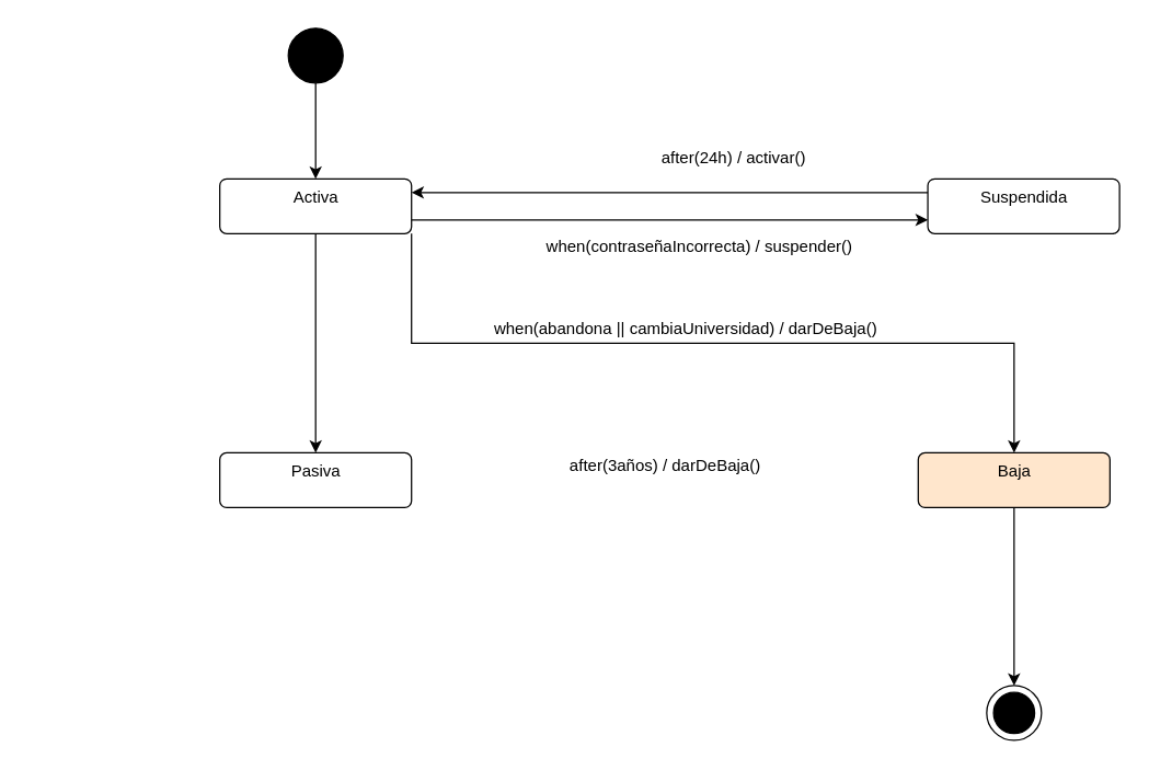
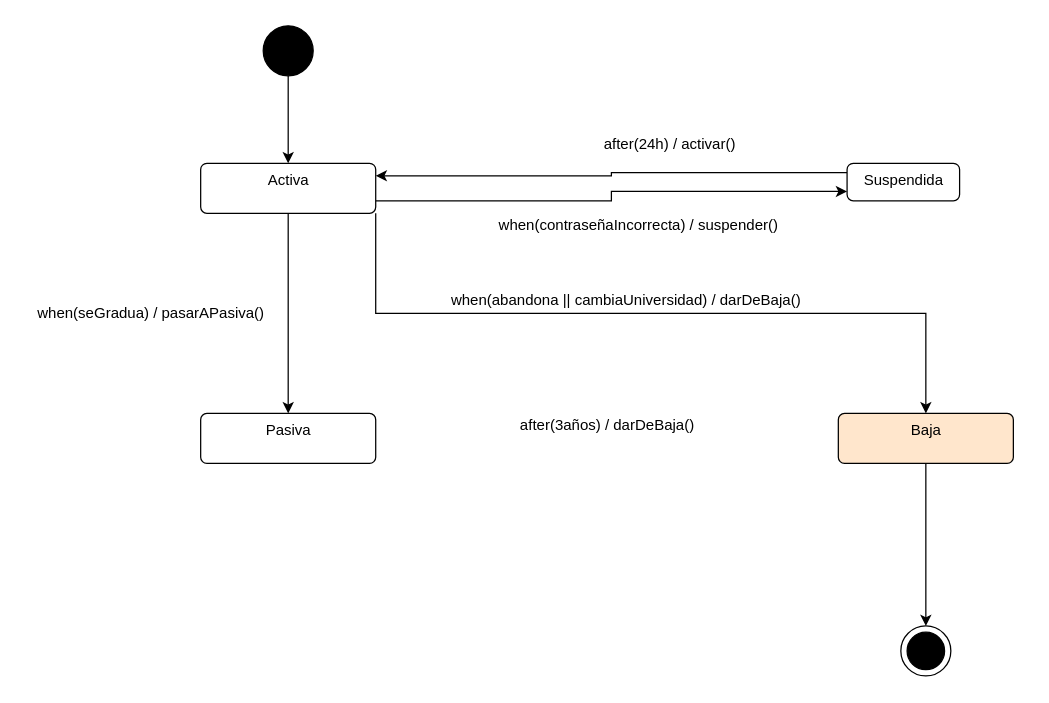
- <mxCell id="10" value="Suspendida" style="html=1;align=center;verticalAlign=top;rounded=1;absoluteArcSize=1;arcSize=10;dashed=0;" vertex="1" parent="1"><mxGeometry x="677" y="130" width="140" height="40" as="geometry" /></mxCell>
+ <mxCell id="10" value="Suspendida" style="html=1;align=center;verticalAlign=top;rounded=1;absoluteArcSize=1;arcSize=10;dashed=0;" vertex="1" parent="1"><mxGeometry x="677" y="130" width="90" height="30" as="geometry" /></mxCell>
+ <mxCell id="14" value="when(seGradua) / pasarAPasiva()" style="text;html=1;align=center;verticalAlign=middle;resizable=0;points=[];autosize=1;strokeColor=none;" vertex="1" parent="1"><mxGeometry x="20" y="240" width="200" height="20" as="geometry" /></mxCell>
